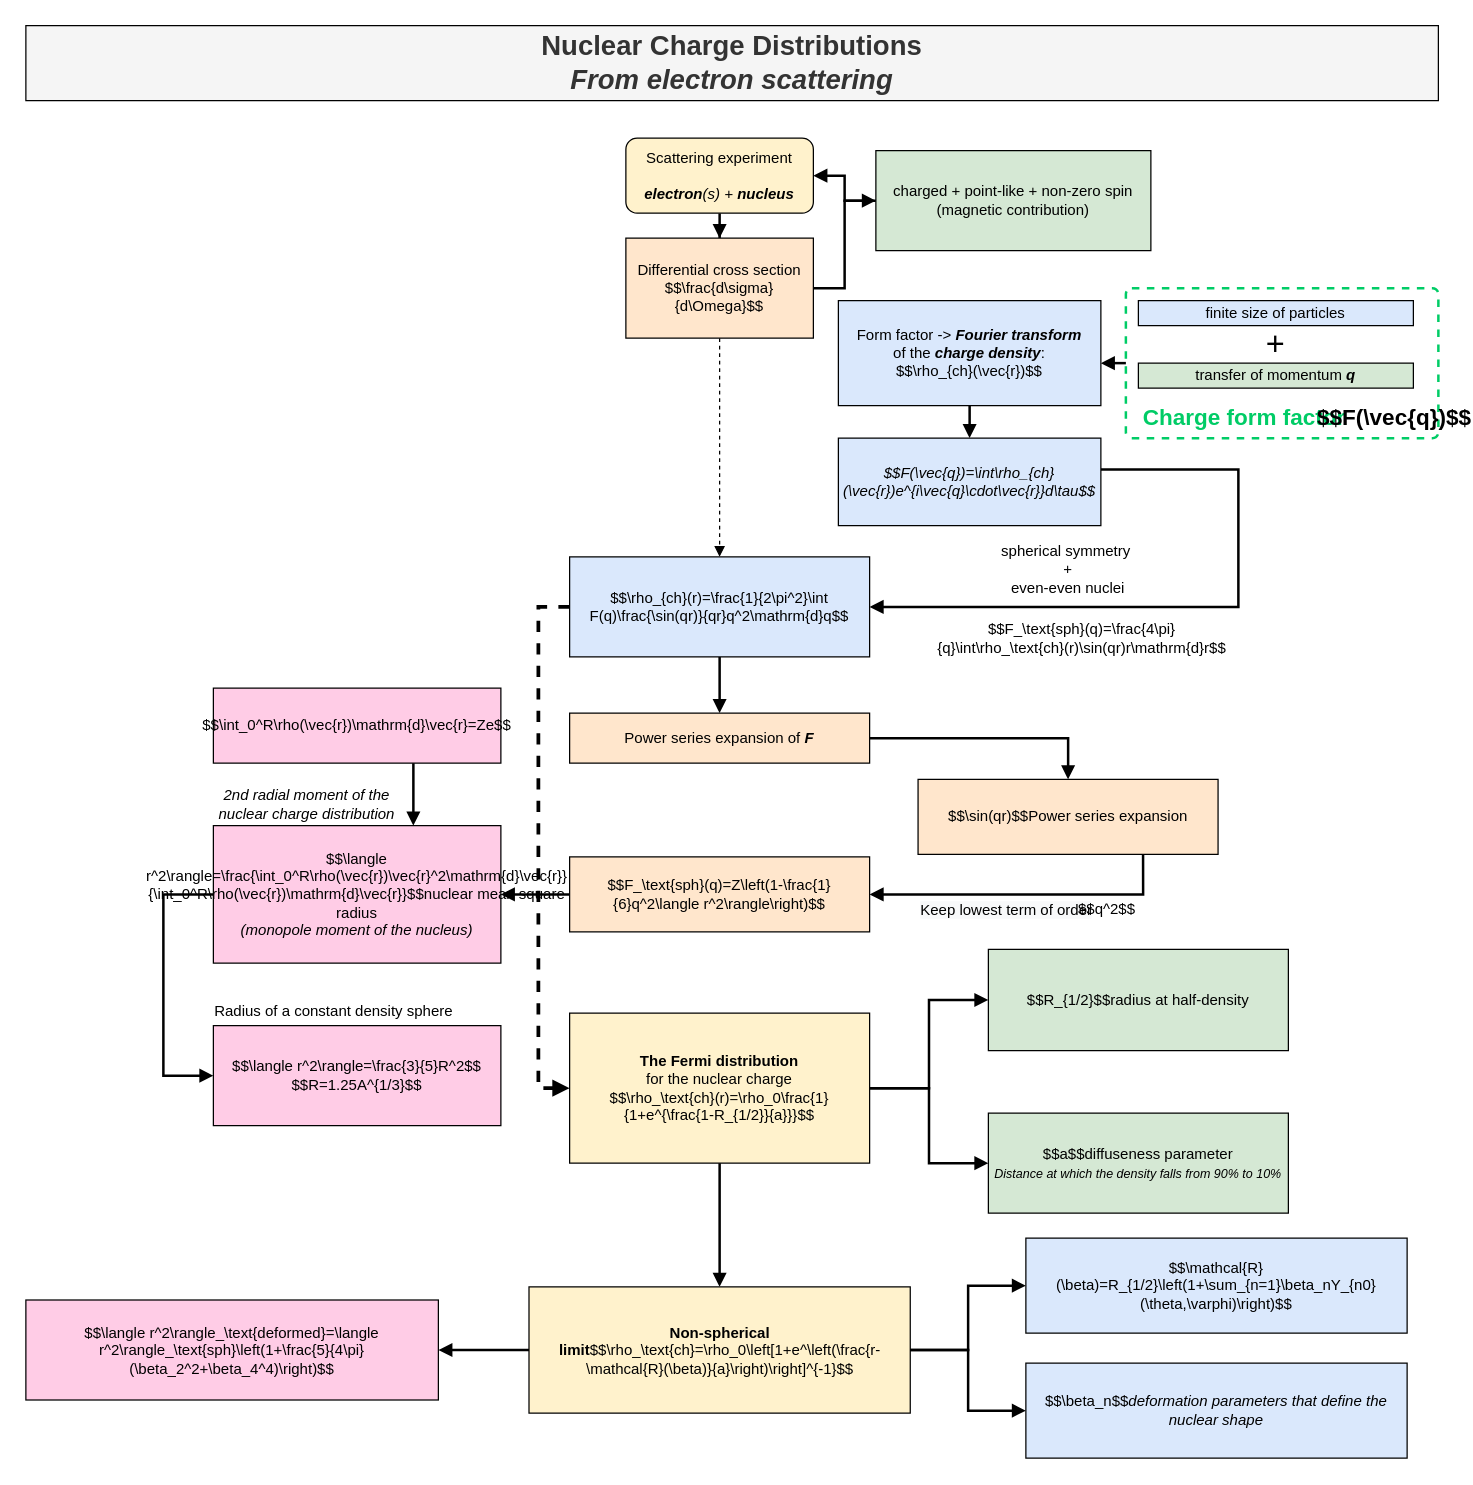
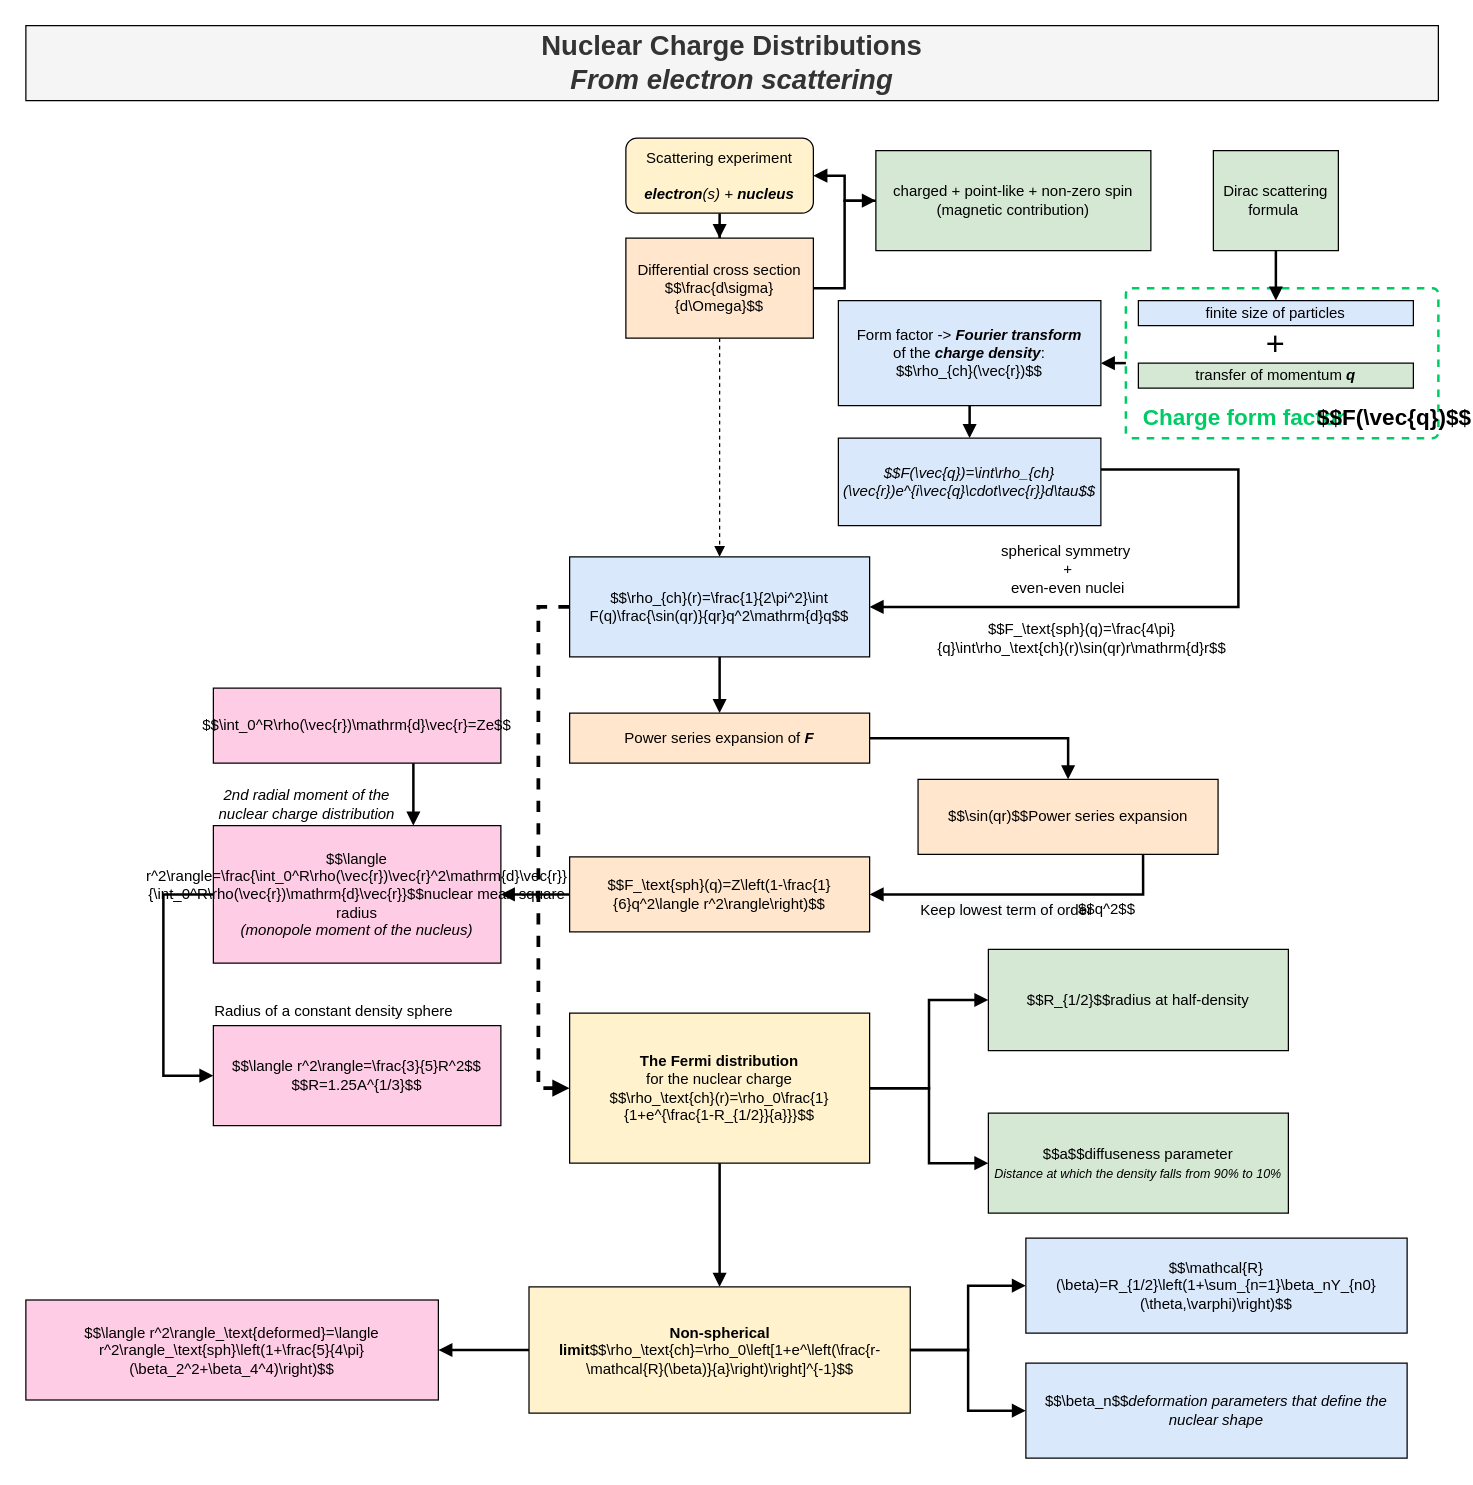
+ <mxCell id="13" value="Dirac scattering formula&amp;nbsp;" style="rounded=0;whiteSpace=wrap;html=1;fontStyle=0;fillColor=#d5e8d4;" parent="1" vertex="1"><mxGeometry x="970" y="120" width="100" height="80" as="geometry" /></mxCell>
+ <mxCell id="12" style="edgeStyle=orthogonalEdgeStyle;rounded=0;orthogonalLoop=1;jettySize=auto;html=1;endArrow=block;endFill=1;strokeWidth=2;entryX=0.5;entryY=0;entryDx=0;entryDy=0;" parent="1" source="13" target="14" edge="1"><mxGeometry relative="1" as="geometry"><Array as="points"><mxPoint x="1020" y="230" /><mxPoint x="1020" y="230" /></Array></mxGeometry></mxCell>
